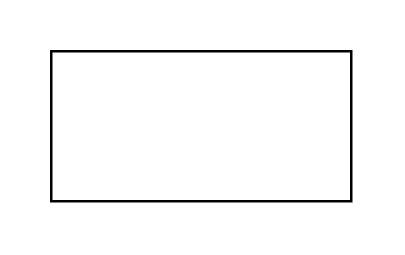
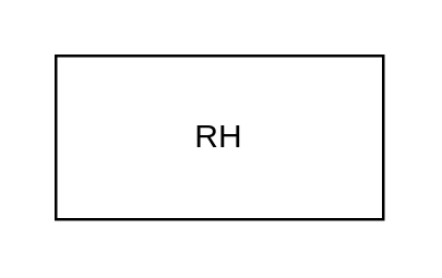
+ <mxCell id="3" value="&lt;div&gt;RH&lt;/div&gt;" style="text;html=1;align=center;verticalAlign=middle;whiteSpace=wrap;rounded=0;" vertex="1" parent="1"><mxGeometry x="50" y="35" width="60" height="30" as="geometry" /></mxCell>
